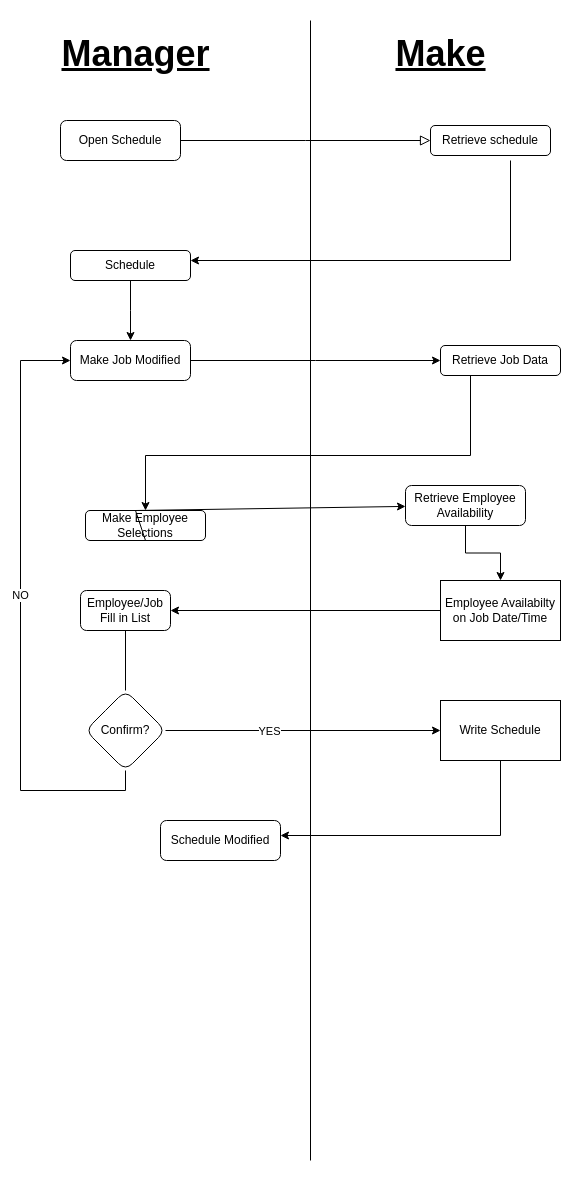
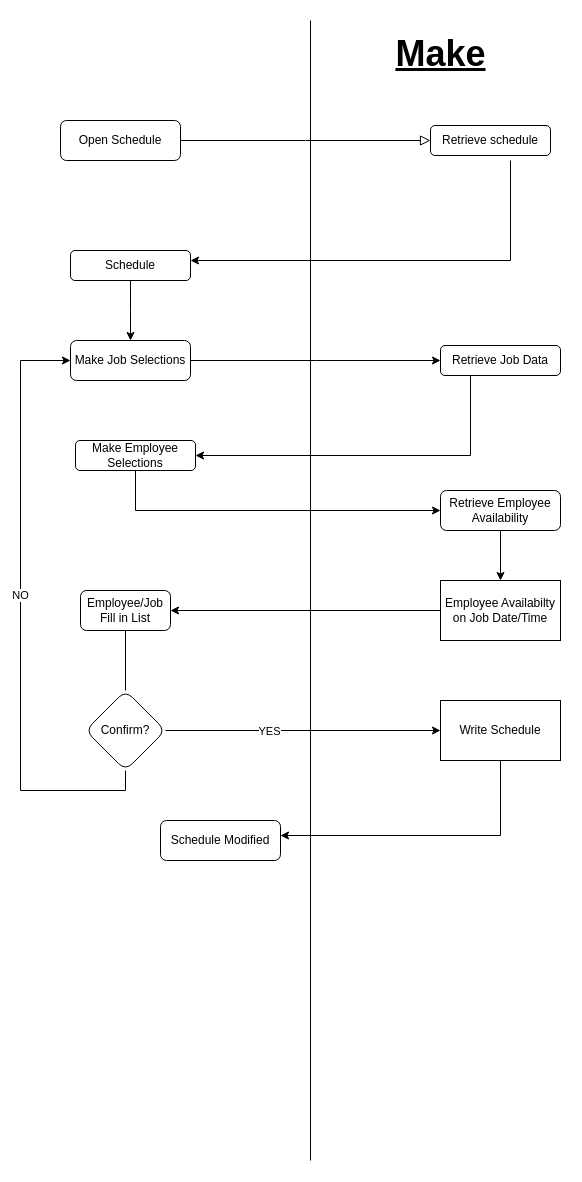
- <mxCell id="4" value="&lt;font style=&quot;font-size: 36px;&quot;&gt;&lt;b&gt;&lt;u&gt;Manager&lt;/u&gt;&lt;/b&gt;&lt;/font&gt;" style="text;html=1;align=center;verticalAlign=middle;resizable=0;points=[];autosize=1;strokeColor=none;fillColor=none;" parent="1" vertex="1"><mxGeometry x="50" y="23" width="170" height="60" as="geometry" /></mxCell>
- <mxCell id="12" value="Make Job Modified" style="rounded=1;whiteSpace=wrap;html=1;" parent="1" vertex="1"><mxGeometry x="70" y="340" width="120" height="40" as="geometry" /></mxCell>
+ <mxCell id="12" value="Make Job Selections" style="rounded=1;whiteSpace=wrap;html=1;" parent="1" vertex="1"><mxGeometry x="70" y="340" width="120" height="40" as="geometry" /></mxCell>
- <mxCell id="18" value="Retrieve Employee Availability" style="rounded=1;whiteSpace=wrap;html=1;" parent="1" vertex="1"><mxGeometry x="405" y="485" width="120" height="40" as="geometry" /></mxCell>
+ <mxCell id="18" value="Retrieve Employee Availability" style="rounded=1;whiteSpace=wrap;html=1;" parent="1" vertex="1"><mxGeometry x="440" y="490" width="120" height="40" as="geometry" /></mxCell>
- <mxCell id="15" value="Make Employee Selections" style="rounded=1;whiteSpace=wrap;html=1;" parent="1" vertex="1"><mxGeometry x="85" y="510" width="120" height="30" as="geometry" /></mxCell>
+ <mxCell id="15" value="Make Employee Selections" style="rounded=1;whiteSpace=wrap;html=1;" parent="1" vertex="1"><mxGeometry x="75" y="440" width="120" height="30" as="geometry" /></mxCell>
